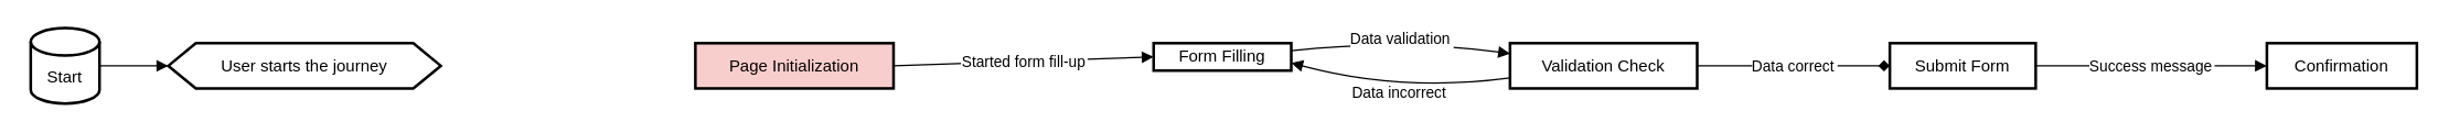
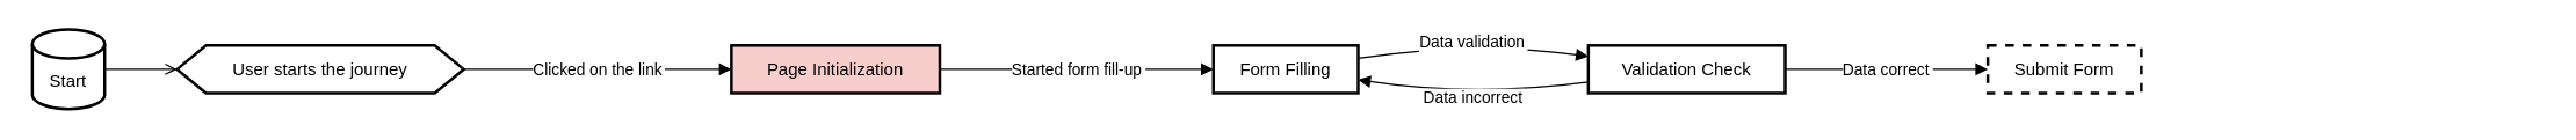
- <mxCell id="5" value="Form Filling" style="whiteSpace=wrap;strokeWidth=2;" vertex="1" parent="1"><mxGeometry x="836" y="31" width="100" height="20" as="geometry" /></mxCell>
+ <mxCell id="5" value="Form Filling" style="whiteSpace=wrap;strokeWidth=2;" vertex="1" parent="1"><mxGeometry x="836" y="31" width="100" height="33" as="geometry" /></mxCell>
- <mxCell id="9" value="" style="curved=1;startArrow=none;endArrow=block;exitX=1;exitY=0.5;entryX=0;entryY=0.5;" edge="1" parent="1" source="2" target="3"><mxGeometry relative="1" as="geometry"><Array as="points" /></mxGeometry></mxCell>
+ <mxCell id="9" value="" style="curved=1;startArrow=none;endArrow=open;exitX=1;exitY=0.5;entryX=0;entryY=0.5;" edge="1" parent="1" source="2" target="3"><mxGeometry relative="1" as="geometry"><Array as="points" /></mxGeometry></mxCell>
+ <mxCell id="10" value="Clicked on the link" style="curved=1;startArrow=none;endArrow=block;exitX=1;exitY=0.5;entryX=0;entryY=0.5;" edge="1" parent="1" source="3" target="4"><mxGeometry relative="1" as="geometry"><Array as="points" /></mxGeometry></mxCell>
- <mxCell id="13" value="Data correct" style="curved=1;startArrow=none;endArrow=diamond;exitX=1;exitY=0.5;entryX=0;entryY=0.5;" edge="1" parent="1" source="6" target="7"><mxGeometry relative="1" as="geometry"><Array as="points" /></mxGeometry></mxCell>
+ <mxCell id="13" value="Data correct" style="curved=1;startArrow=none;endArrow=block;exitX=1;exitY=0.5;entryX=0;entryY=0.5;" edge="1" parent="1" source="6" target="7"><mxGeometry relative="1" as="geometry"><Array as="points" /></mxGeometry></mxCell>
- <mxCell id="7" value="Submit Form" style="whiteSpace=wrap;strokeWidth=2;" vertex="1" parent="1"><mxGeometry x="1371" y="31" width="106" height="33" as="geometry" /></mxCell>
+ <mxCell id="7" value="Submit Form" style="whiteSpace=wrap;strokeWidth=2;dashed=1;" vertex="1" parent="1"><mxGeometry x="1371" y="31" width="106" height="33" as="geometry" /></mxCell>
- <mxCell id="15" value="Success message" style="curved=1;startArrow=none;endArrow=block;exitX=1;exitY=0.5;entryX=0;entryY=0.5;" edge="1" parent="1" source="7" target="8"><mxGeometry relative="1" as="geometry"><Array as="points" /></mxGeometry></mxCell>
- <mxCell id="8" value="Confirmation" style="whiteSpace=wrap;strokeWidth=2;" vertex="1" parent="1"><mxGeometry x="1645" y="31" width="109" height="33" as="geometry" /></mxCell>
